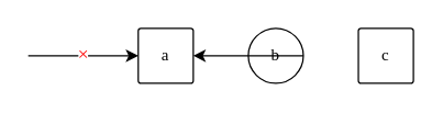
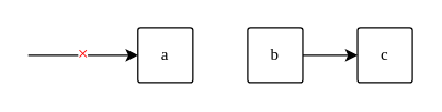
- <mxCell id="5" value="" style="endArrow=classic;html=1;rounded=0;exitX=1;exitY=0.5;exitDx=0;exitDy=0;" parent="1" source="3" target="2" edge="1"><mxGeometry width="50" height="50" relative="1" as="geometry"><mxPoint x="150" y="50" as="sourcePoint" /><mxPoint x="190" y="50" as="targetPoint" /></mxGeometry></mxCell>
+ <mxCell id="5" value="" style="endArrow=classic;html=1;rounded=0;exitX=1;exitY=0.5;exitDx=0;exitDy=0;" parent="1" source="3" target="4" edge="1"><mxGeometry width="50" height="50" relative="1" as="geometry"><mxPoint x="150" y="50" as="sourcePoint" /><mxPoint x="190" y="50" as="targetPoint" /></mxGeometry></mxCell>
- <mxCell id="3" value="b" style="ellipse;whiteSpace=wrap;html=1;arcSize=5;fontFamily=SF Mono;" parent="1" vertex="1"><mxGeometry x="180" y="20" width="40" height="40" as="geometry" /></mxCell>
+ <mxCell id="3" value="b" style="rounded=1;whiteSpace=wrap;html=1;arcSize=5;fontFamily=SF Mono;" parent="1" vertex="1"><mxGeometry x="180" y="20" width="40" height="40" as="geometry" /></mxCell>
